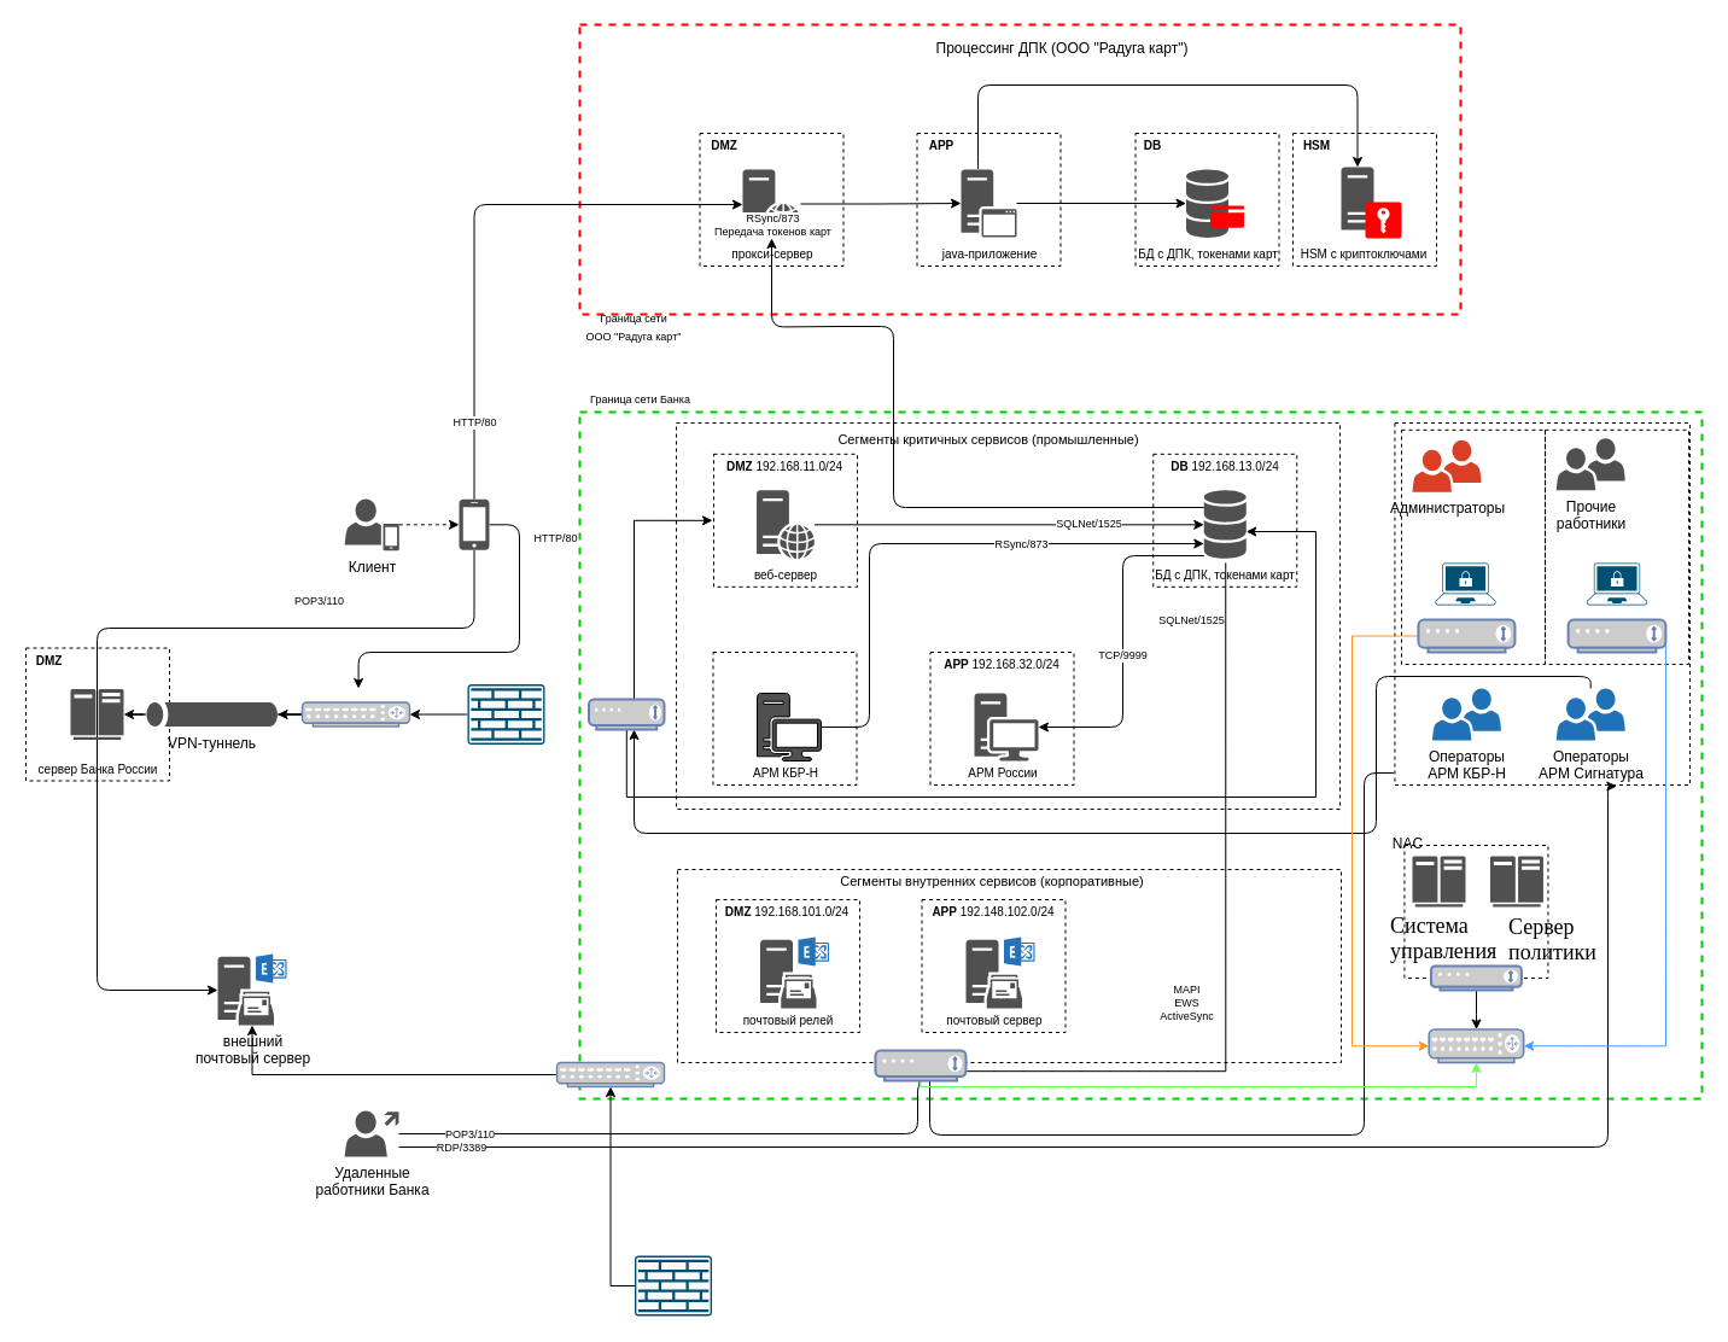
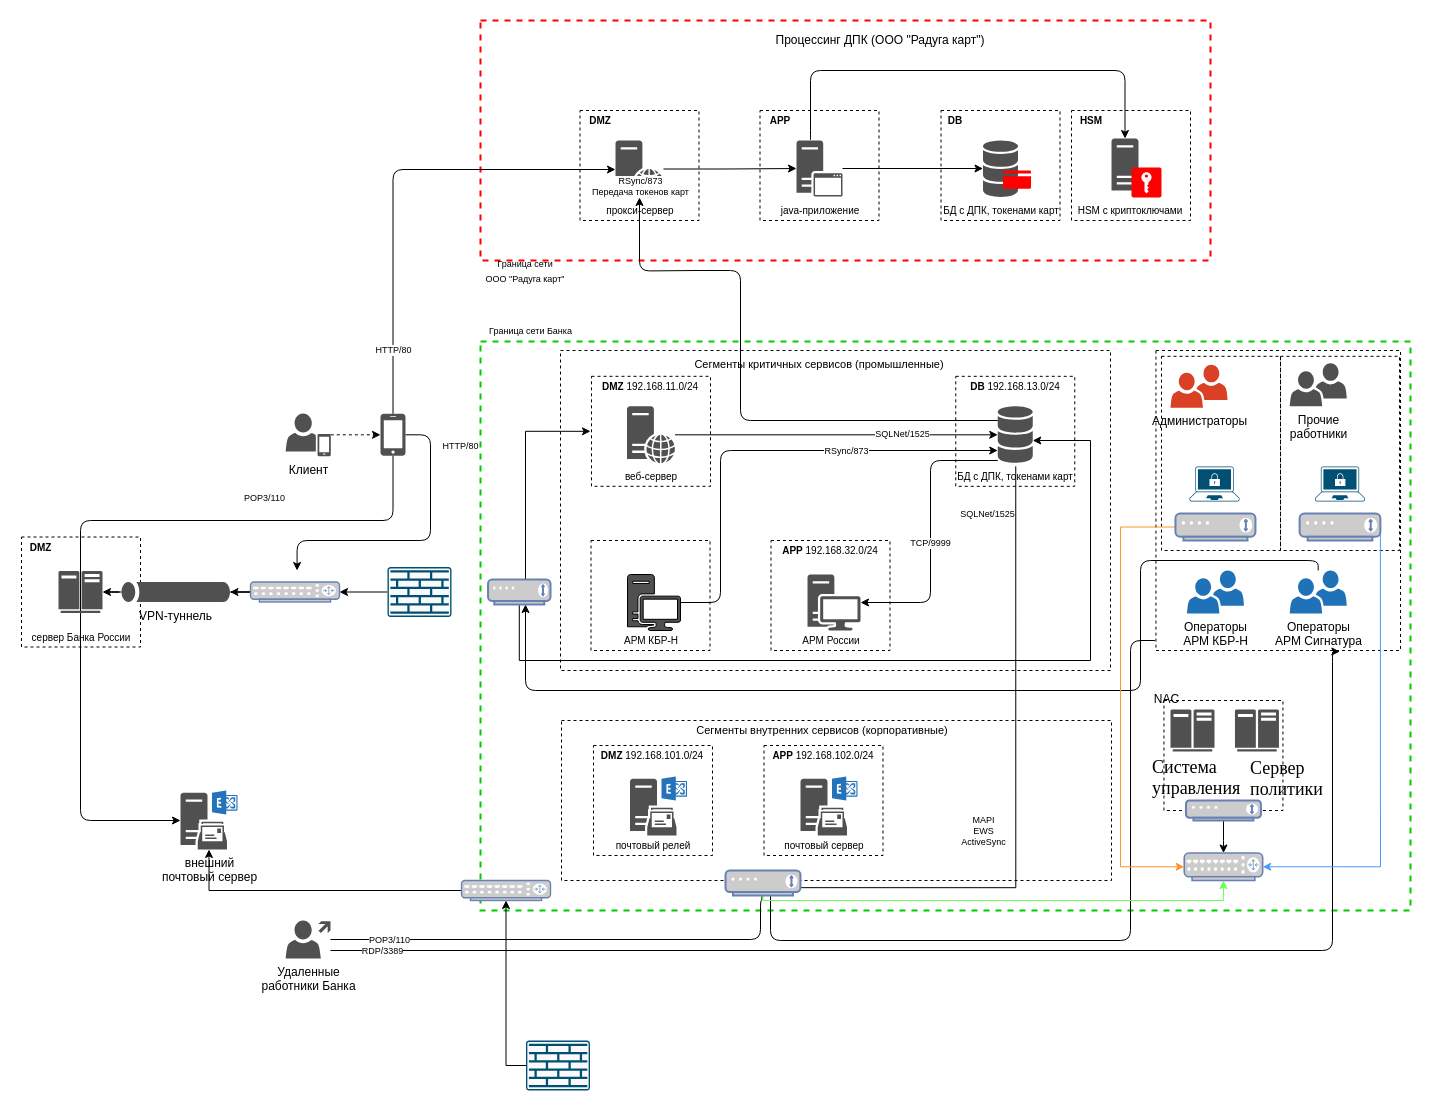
- <mxCell id="63" value="&lt;font style=&quot;font-size: 10px&quot;&gt;&lt;b&gt;APP&lt;/b&gt; 192.148.102.0/24&lt;/font&gt;" style="text;html=1;strokeColor=none;fillColor=none;align=center;verticalAlign=middle;whiteSpace=wrap;rounded=0;dashed=1;" parent="1" vertex="1"><mxGeometry x="762.5" y="745" width="120" height="20" as="geometry" /></mxCell>
+ <mxCell id="63" value="&lt;font style=&quot;font-size: 10px&quot;&gt;&lt;b&gt;APP&lt;/b&gt; 192.168.102.0/24&lt;/font&gt;" style="text;html=1;strokeColor=none;fillColor=none;align=center;verticalAlign=middle;whiteSpace=wrap;rounded=0;dashed=1;" parent="1" vertex="1"><mxGeometry x="762.5" y="745" width="120" height="20" as="geometry" /></mxCell>
